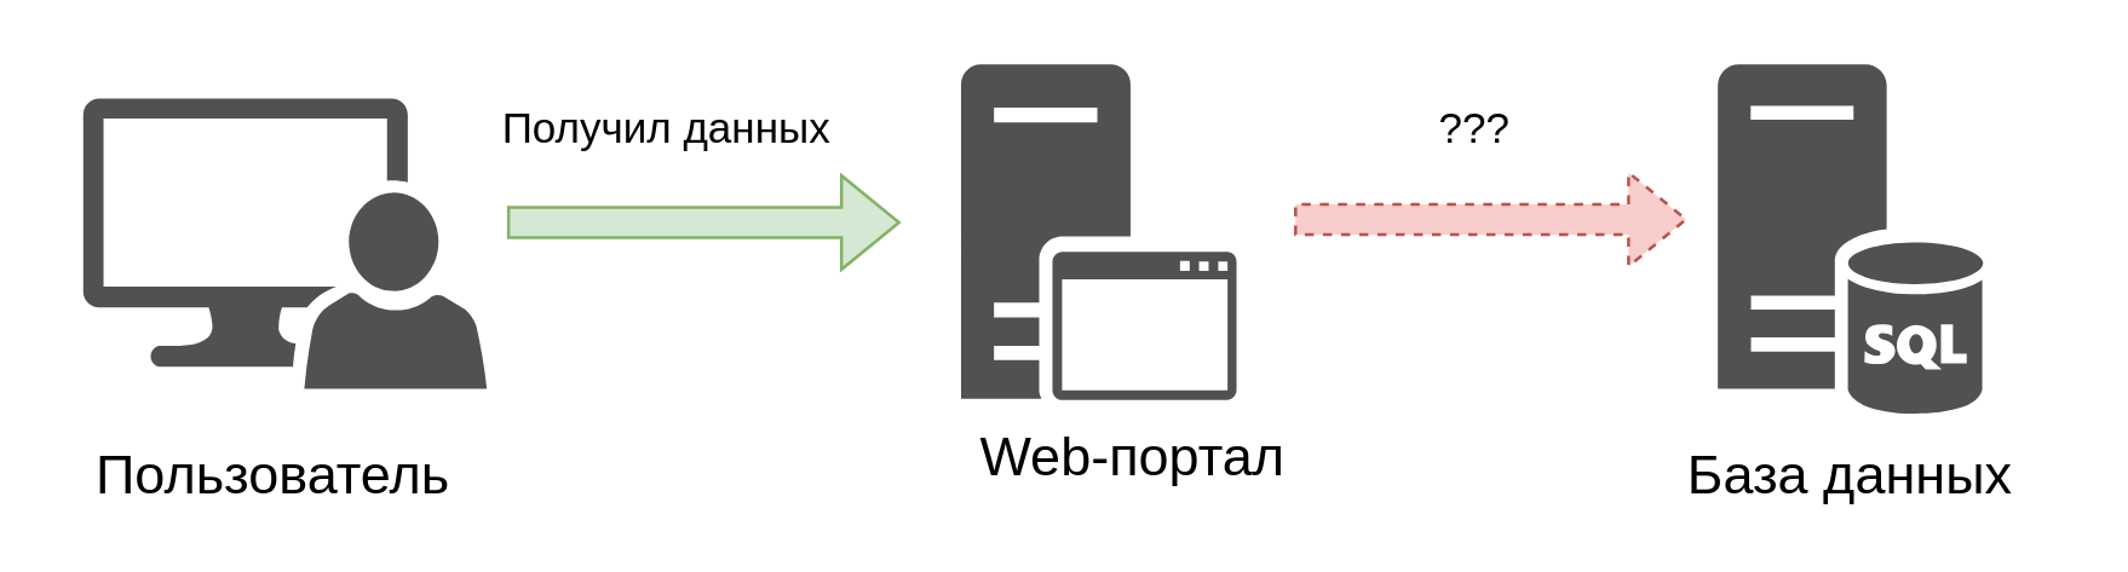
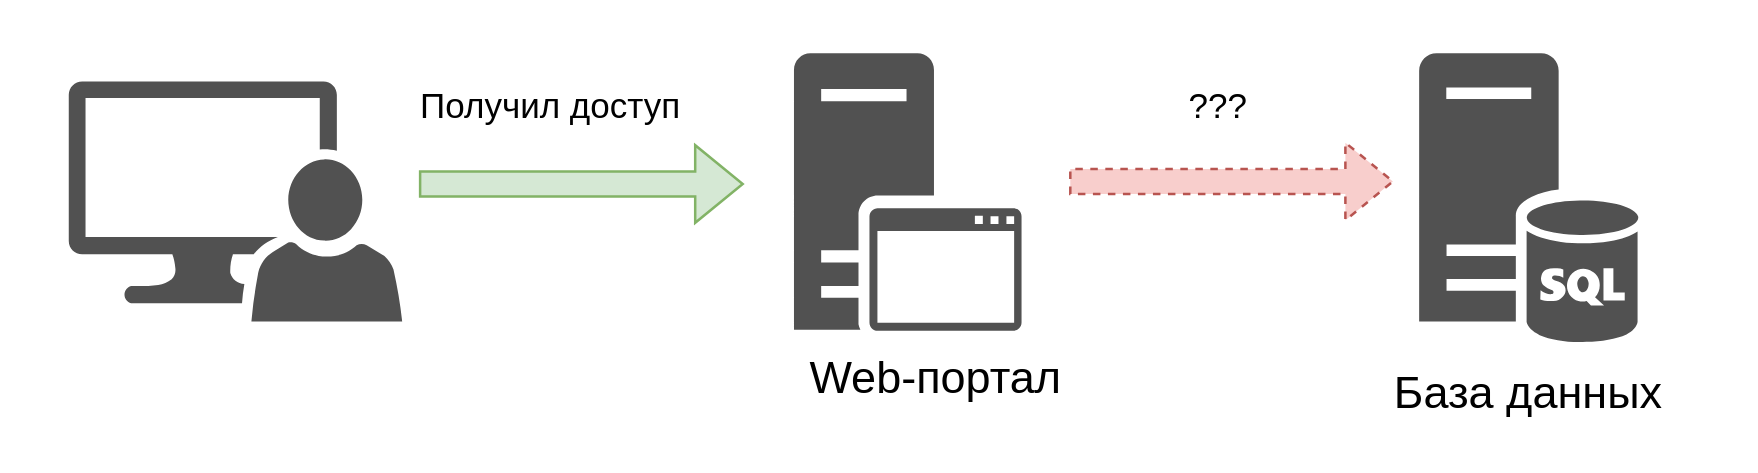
- <mxCell id="9" value="Получил данных" style="text;html=1;strokeColor=none;fillColor=none;align=center;verticalAlign=middle;whiteSpace=wrap;rounded=0;fontSize=14;" vertex="1" parent="1"><mxGeometry x="145" y="27" width="150" height="30" as="geometry" /></mxCell>
+ <mxCell id="9" value="Получил доступ" style="text;html=1;strokeColor=none;fillColor=none;align=center;verticalAlign=middle;whiteSpace=wrap;rounded=0;fontSize=14;" vertex="1" parent="1"><mxGeometry x="145" y="27" width="150" height="30" as="geometry" /></mxCell>
- <mxCell id="5" value="Пользователь" style="text;html=1;strokeColor=none;fillColor=none;align=center;verticalAlign=middle;whiteSpace=wrap;rounded=0;fontSize=18;" vertex="1" parent="1"><mxGeometry x="20.33" y="147" width="140" height="20" as="geometry" /></mxCell>
